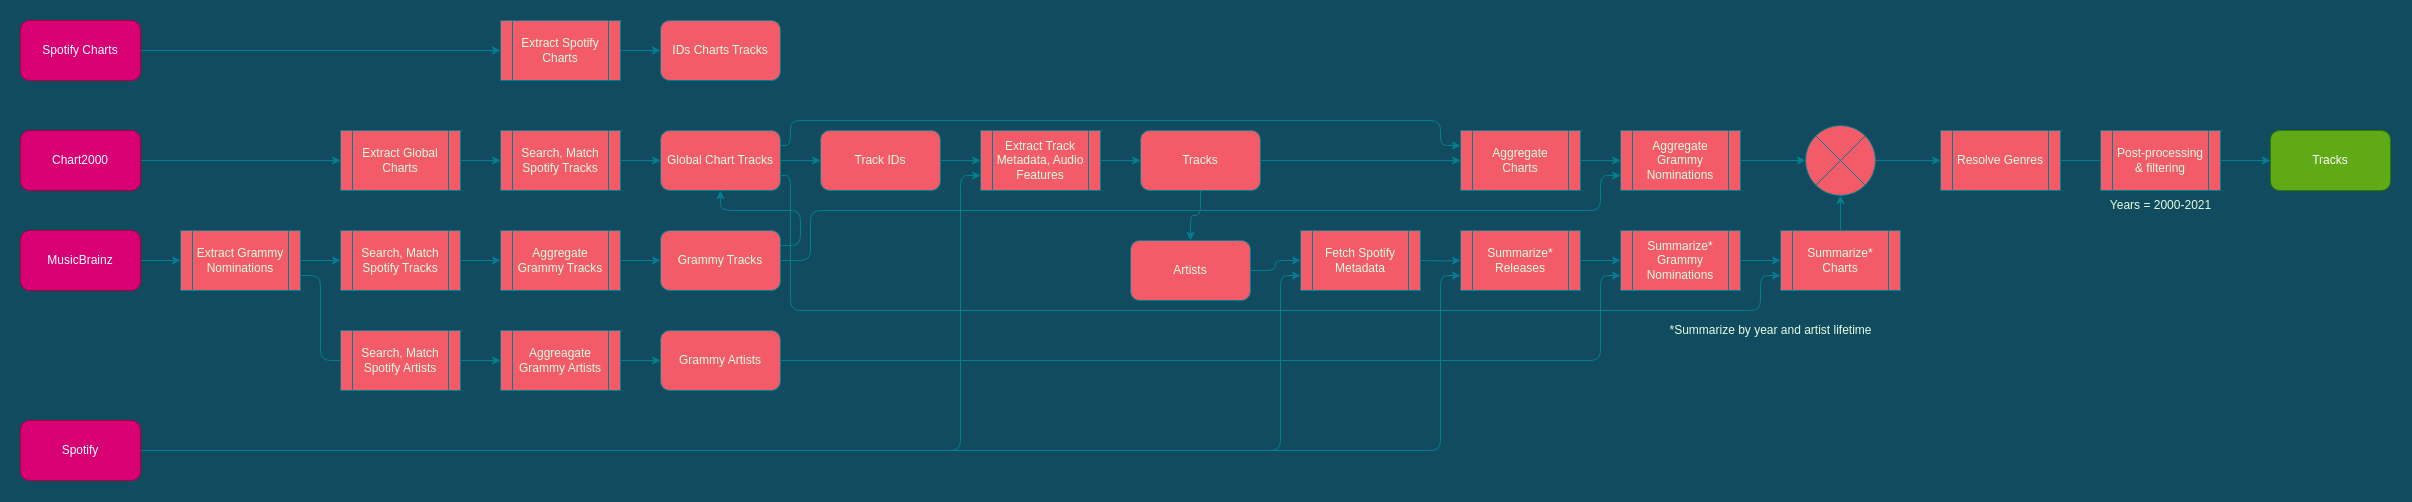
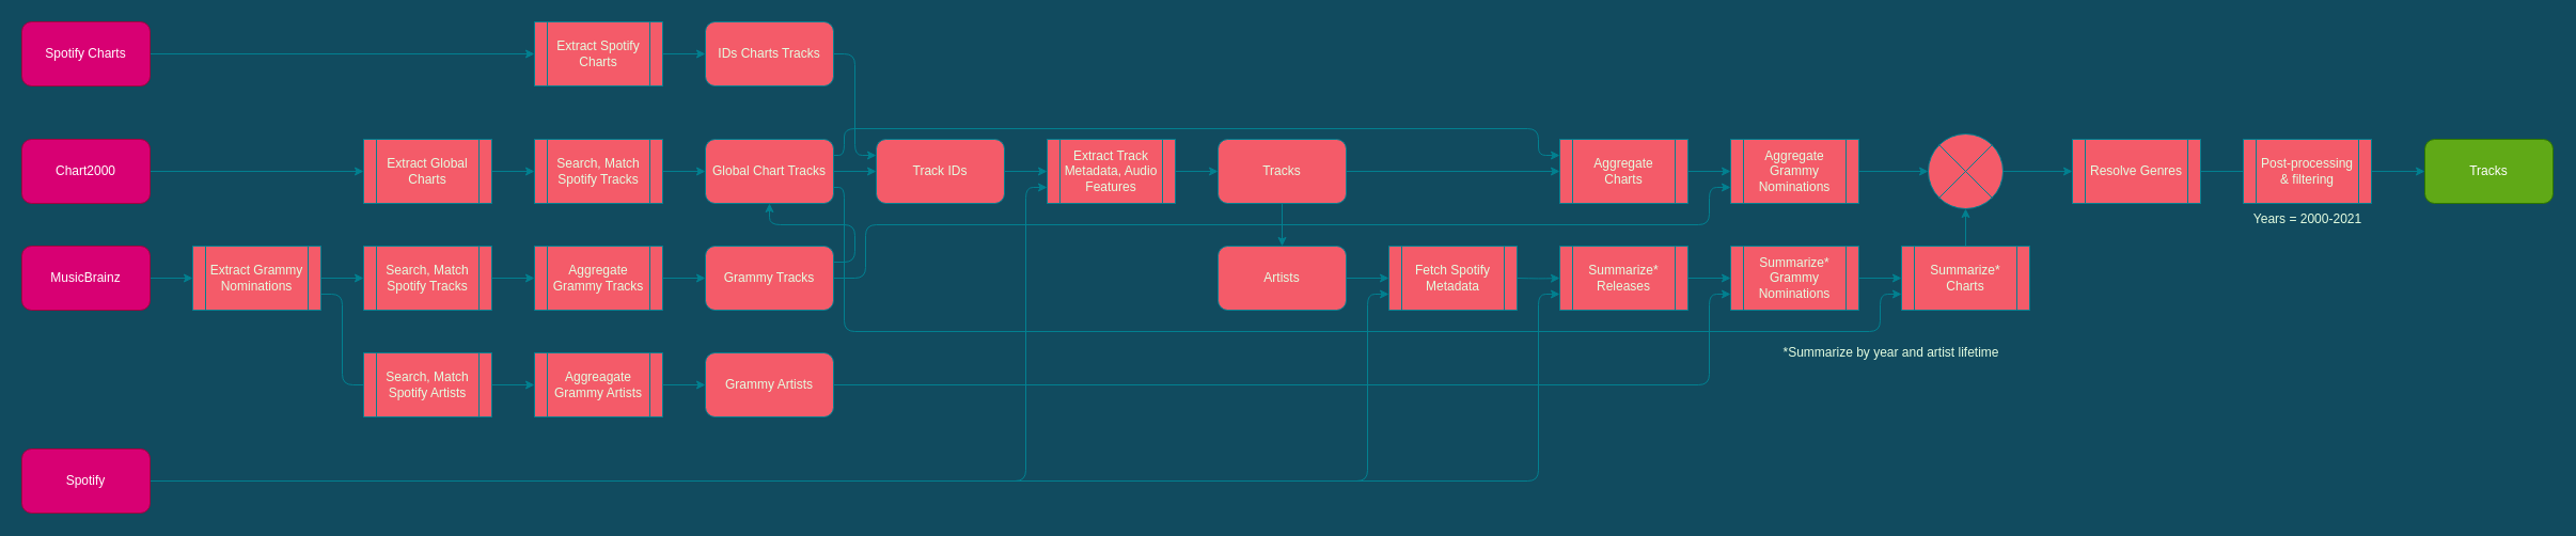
+ <mxCell id="40" style="edgeStyle=orthogonalEdgeStyle;curved=0;rounded=1;sketch=0;orthogonalLoop=1;jettySize=auto;html=1;exitX=1;exitY=0.5;exitDx=0;exitDy=0;entryX=0;entryY=0.25;entryDx=0;entryDy=0;fontColor=#E4FDE1;startArrow=none;startFill=0;strokeColor=#028090;fillColor=#F45B69;" edge="1" parent="1" source="41" target="5"><mxGeometry relative="1" as="geometry" /></mxCell>
- <mxCell id="14" value="Artists" style="rounded=1;whiteSpace=wrap;html=1;sketch=0;fontColor=#E4FDE1;strokeColor=#028090;fillColor=#F45B69;" vertex="1" parent="1"><mxGeometry x="1130" y="240" width="120" height="60" as="geometry" /></mxCell>
+ <mxCell id="14" value="Artists" style="rounded=1;whiteSpace=wrap;html=1;sketch=0;fontColor=#E4FDE1;strokeColor=#028090;fillColor=#F45B69;" vertex="1" parent="1"><mxGeometry x="1140" y="230" width="120" height="60" as="geometry" /></mxCell>
